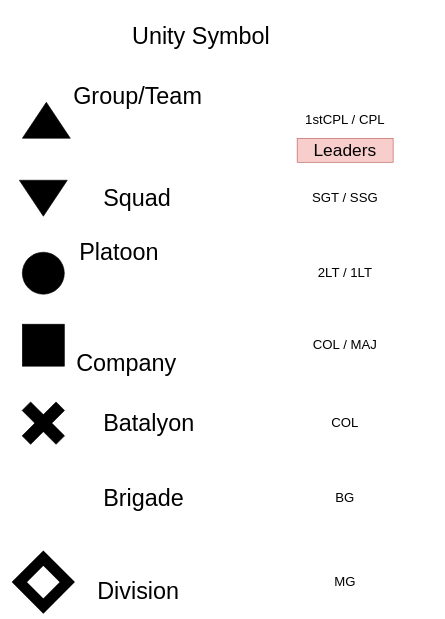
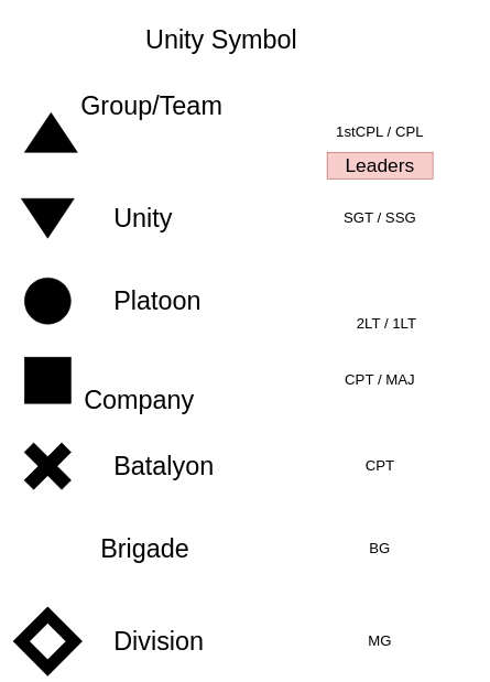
- <mxCell id="12" value="&lt;span style=&quot;font-size: 39px&quot;&gt;Squad&lt;/span&gt;" style="text;html=1;strokeColor=none;fillColor=none;align=left;verticalAlign=middle;whiteSpace=wrap;rounded=0;" vertex="1" parent="1"><mxGeometry x="170" y="290" width="260" height="80" as="geometry" /></mxCell>
+ <mxCell id="12" value="&lt;span style=&quot;font-size: 39px&quot;&gt;Unity&lt;/span&gt;" style="text;html=1;strokeColor=none;fillColor=none;align=left;verticalAlign=middle;whiteSpace=wrap;rounded=0;" vertex="1" parent="1"><mxGeometry x="170" y="290" width="260" height="80" as="geometry" /></mxCell>
- <mxCell id="13" value="&lt;span style=&quot;font-size: 39px&quot;&gt;Platoon&lt;/span&gt;" style="text;html=1;strokeColor=none;fillColor=none;align=left;verticalAlign=middle;whiteSpace=wrap;rounded=0;" vertex="1" parent="1"><mxGeometry x="130" y="380" width="260" height="80" as="geometry" /></mxCell>
+ <mxCell id="13" value="&lt;span style=&quot;font-size: 39px&quot;&gt;Platoon&lt;/span&gt;" style="text;html=1;strokeColor=none;fillColor=none;align=left;verticalAlign=middle;whiteSpace=wrap;rounded=0;" vertex="1" parent="1"><mxGeometry x="170" y="415" width="260" height="80" as="geometry" /></mxCell>
- <mxCell id="21" value="&lt;span style=&quot;font-size: 22px&quot;&gt;2LT / 1LT&lt;/span&gt;" style="text;html=1;strokeColor=none;fillColor=none;align=center;verticalAlign=middle;whiteSpace=wrap;rounded=0;" vertex="1" parent="1"><mxGeometry x="430" y="435" width="290" height="40" as="geometry" /></mxCell>
+ <mxCell id="21" value="&lt;span style=&quot;font-size: 22px&quot;&gt;2LT / 1LT&lt;/span&gt;" style="text;html=1;strokeColor=none;fillColor=none;align=center;verticalAlign=middle;whiteSpace=wrap;rounded=0;" vertex="1" parent="1"><mxGeometry x="440" y="470" width="290" height="40" as="geometry" /></mxCell>
- <mxCell id="22" value="&lt;span style=&quot;font-size: 22px&quot;&gt;COL / MAJ&lt;/span&gt;" style="text;html=1;strokeColor=none;fillColor=none;align=center;verticalAlign=middle;whiteSpace=wrap;rounded=0;" vertex="1" parent="1"><mxGeometry x="430" y="555" width="290" height="40" as="geometry" /></mxCell>
+ <mxCell id="22" value="&lt;span style=&quot;font-size: 22px&quot;&gt;CPT / MAJ&lt;/span&gt;" style="text;html=1;strokeColor=none;fillColor=none;align=center;verticalAlign=middle;whiteSpace=wrap;rounded=0;" vertex="1" parent="1"><mxGeometry x="430" y="555" width="290" height="40" as="geometry" /></mxCell>
- <mxCell id="23" value="&lt;span style=&quot;font-size: 22px&quot;&gt;COL&lt;/span&gt;" style="text;html=1;strokeColor=none;fillColor=none;align=center;verticalAlign=middle;whiteSpace=wrap;rounded=0;" vertex="1" parent="1"><mxGeometry x="430" y="685" width="290" height="40" as="geometry" /></mxCell>
+ <mxCell id="23" value="&lt;span style=&quot;font-size: 22px&quot;&gt;CPT&lt;/span&gt;" style="text;html=1;strokeColor=none;fillColor=none;align=center;verticalAlign=middle;whiteSpace=wrap;rounded=0;" vertex="1" parent="1"><mxGeometry x="430" y="685" width="290" height="40" as="geometry" /></mxCell>
- <mxCell id="17" value="&lt;span style=&quot;font-size: 39px&quot;&gt;Brigade&lt;/span&gt;" style="text;html=1;strokeColor=none;fillColor=none;align=left;verticalAlign=middle;whiteSpace=wrap;rounded=0;" vertex="1" parent="1"><mxGeometry x="170" y="790" width="260" height="80" as="geometry" /></mxCell>
+ <mxCell id="17" value="&lt;span style=&quot;font-size: 39px&quot;&gt;Brigade&lt;/span&gt;" style="text;html=1;strokeColor=none;fillColor=none;align=left;verticalAlign=middle;whiteSpace=wrap;rounded=0;" vertex="1" parent="1"><mxGeometry x="150" y="790" width="260" height="80" as="geometry" /></mxCell>
- <mxCell id="16" value="&lt;span style=&quot;font-size: 39px&quot;&gt;Division&lt;/span&gt;" style="text;html=1;strokeColor=none;fillColor=none;align=left;verticalAlign=middle;whiteSpace=wrap;rounded=0;" vertex="1" parent="1"><mxGeometry x="160" y="945" width="260" height="80" as="geometry" /></mxCell>
+ <mxCell id="16" value="&lt;span style=&quot;font-size: 39px&quot;&gt;Division&lt;/span&gt;" style="text;html=1;strokeColor=none;fillColor=none;align=left;verticalAlign=middle;whiteSpace=wrap;rounded=0;" vertex="1" parent="1"><mxGeometry x="170" y="930" width="260" height="80" as="geometry" /></mxCell>
